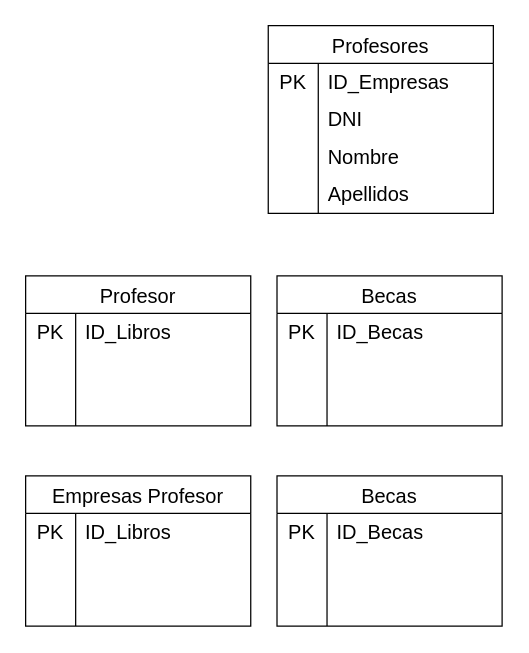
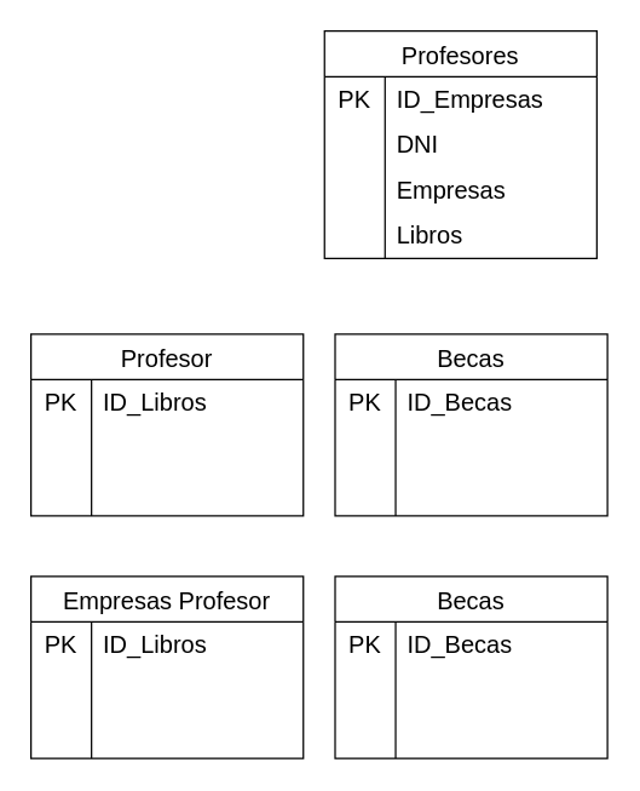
- <mxCell id="11" value="Nombre" style="shape=partialRectangle;html=1;whiteSpace=wrap;connectable=0;fillColor=none;top=0;left=0;bottom=0;right=0;align=left;spacingLeft=6;overflow=hidden;strokeColor=inherit;fontSize=16;" parent="9" vertex="1"><mxGeometry x="40" width="140" height="30" as="geometry"><mxRectangle width="140" height="30" as="alternateBounds" /></mxGeometry></mxCell>
+ <mxCell id="11" value="Empresas" style="shape=partialRectangle;html=1;whiteSpace=wrap;connectable=0;fillColor=none;top=0;left=0;bottom=0;right=0;align=left;spacingLeft=6;overflow=hidden;strokeColor=inherit;fontSize=16;" parent="9" vertex="1"><mxGeometry x="40" width="140" height="30" as="geometry"><mxRectangle width="140" height="30" as="alternateBounds" /></mxGeometry></mxCell>
- <mxCell id="14" value="Apellidos" style="shape=partialRectangle;html=1;whiteSpace=wrap;connectable=0;fillColor=none;top=0;left=0;bottom=0;right=0;align=left;spacingLeft=6;overflow=hidden;strokeColor=inherit;fontSize=16;" parent="12" vertex="1"><mxGeometry x="40" width="140" height="30" as="geometry"><mxRectangle width="140" height="30" as="alternateBounds" /></mxGeometry></mxCell>
+ <mxCell id="14" value="Libros" style="shape=partialRectangle;html=1;whiteSpace=wrap;connectable=0;fillColor=none;top=0;left=0;bottom=0;right=0;align=left;spacingLeft=6;overflow=hidden;strokeColor=inherit;fontSize=16;" parent="12" vertex="1"><mxGeometry x="40" width="140" height="30" as="geometry"><mxRectangle width="140" height="30" as="alternateBounds" /></mxGeometry></mxCell>
